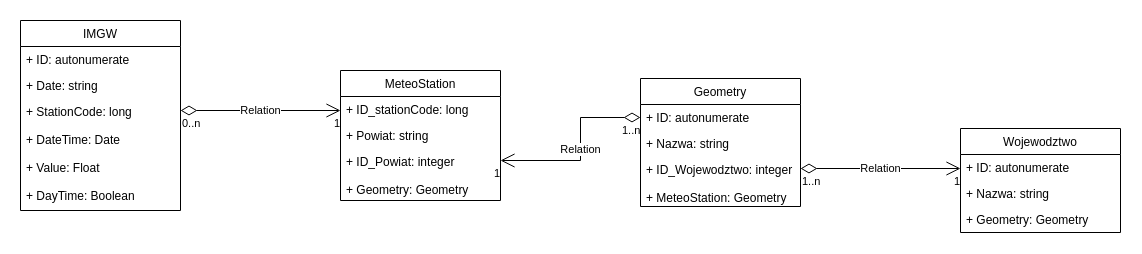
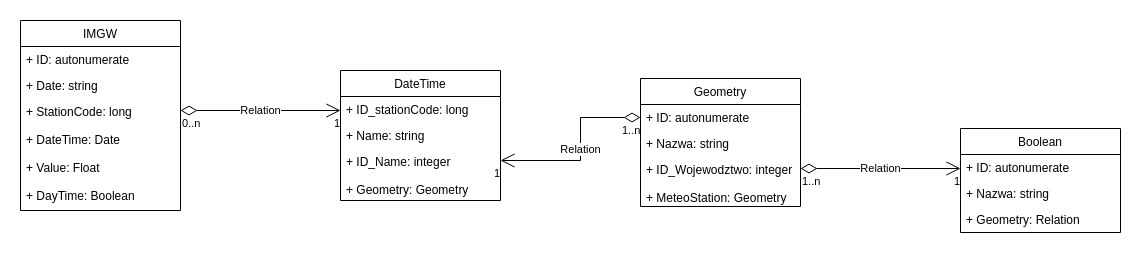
- <mxCell id="6" value="MeteoStation" style="swimlane;fontStyle=0;childLayout=stackLayout;horizontal=1;startSize=26;fillColor=none;horizontalStack=0;resizeParent=1;resizeParentMax=0;resizeLast=0;collapsible=1;marginBottom=0;" parent="1" vertex="1"><mxGeometry x="340" y="70" width="160" height="130" as="geometry" /></mxCell>
+ <mxCell id="6" value="DateTime" style="swimlane;fontStyle=0;childLayout=stackLayout;horizontal=1;startSize=26;fillColor=none;horizontalStack=0;resizeParent=1;resizeParentMax=0;resizeLast=0;collapsible=1;marginBottom=0;" parent="1" vertex="1"><mxGeometry x="340" y="70" width="160" height="130" as="geometry" /></mxCell>
- <mxCell id="8" value="+ Powiat: string" style="text;strokeColor=none;fillColor=none;align=left;verticalAlign=top;spacingLeft=4;spacingRight=4;overflow=hidden;rotatable=0;points=[[0,0.5],[1,0.5]];portConstraint=eastwest;" parent="6" vertex="1"><mxGeometry y="52" width="160" height="26" as="geometry" /></mxCell>
+ <mxCell id="8" value="+ Name: string" style="text;strokeColor=none;fillColor=none;align=left;verticalAlign=top;spacingLeft=4;spacingRight=4;overflow=hidden;rotatable=0;points=[[0,0.5],[1,0.5]];portConstraint=eastwest;" parent="6" vertex="1"><mxGeometry y="52" width="160" height="26" as="geometry" /></mxCell>
- <mxCell id="17" value="Wojewodztwo" style="swimlane;fontStyle=0;childLayout=stackLayout;horizontal=1;startSize=26;fillColor=none;horizontalStack=0;resizeParent=1;resizeParentMax=0;resizeLast=0;collapsible=1;marginBottom=0;" parent="1" vertex="1"><mxGeometry x="960" y="128" width="160" height="104" as="geometry" /></mxCell>
+ <mxCell id="17" value="Boolean" style="swimlane;fontStyle=0;childLayout=stackLayout;horizontal=1;startSize=26;fillColor=none;horizontalStack=0;resizeParent=1;resizeParentMax=0;resizeLast=0;collapsible=1;marginBottom=0;" parent="1" vertex="1"><mxGeometry x="960" y="128" width="160" height="104" as="geometry" /></mxCell>
- <mxCell id="9" value="+ ID_Powiat: integer&#10;&#10;+ Geometry: Geometry" style="text;strokeColor=none;fillColor=none;align=left;verticalAlign=top;spacingLeft=4;spacingRight=4;overflow=hidden;rotatable=0;points=[[0,0.5],[1,0.5]];portConstraint=eastwest;" parent="6" vertex="1"><mxGeometry y="78" width="160" height="52" as="geometry" /></mxCell>
+ <mxCell id="9" value="+ ID_Name: integer&#10;&#10;+ Geometry: Geometry" style="text;strokeColor=none;fillColor=none;align=left;verticalAlign=top;spacingLeft=4;spacingRight=4;overflow=hidden;rotatable=0;points=[[0,0.5],[1,0.5]];portConstraint=eastwest;" parent="6" vertex="1"><mxGeometry y="78" width="160" height="52" as="geometry" /></mxCell>
- <mxCell id="20" value="+ Geometry: Geometry" style="text;strokeColor=none;fillColor=none;align=left;verticalAlign=top;spacingLeft=4;spacingRight=4;overflow=hidden;rotatable=0;points=[[0,0.5],[1,0.5]];portConstraint=eastwest;" parent="17" vertex="1"><mxGeometry y="78" width="160" height="26" as="geometry" /></mxCell>
+ <mxCell id="20" value="+ Geometry: Relation" style="text;strokeColor=none;fillColor=none;align=left;verticalAlign=top;spacingLeft=4;spacingRight=4;overflow=hidden;rotatable=0;points=[[0,0.5],[1,0.5]];portConstraint=eastwest;" parent="17" vertex="1"><mxGeometry y="78" width="160" height="26" as="geometry" /></mxCell>
